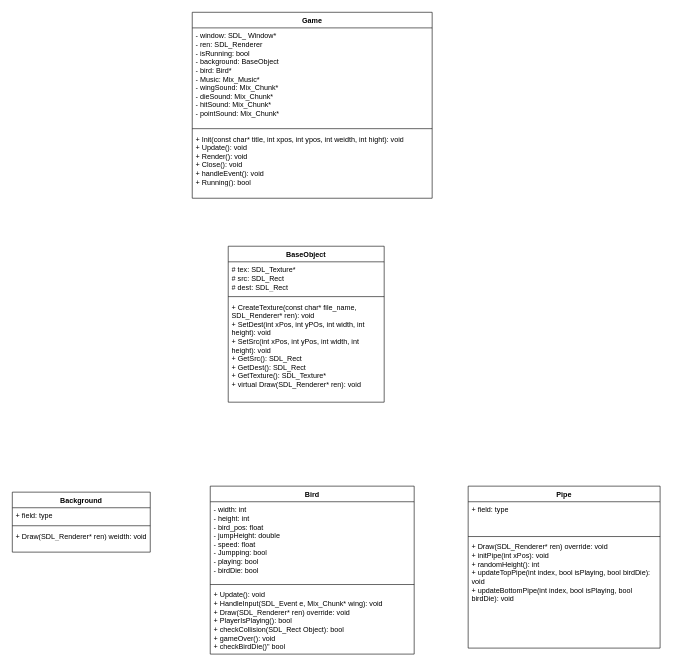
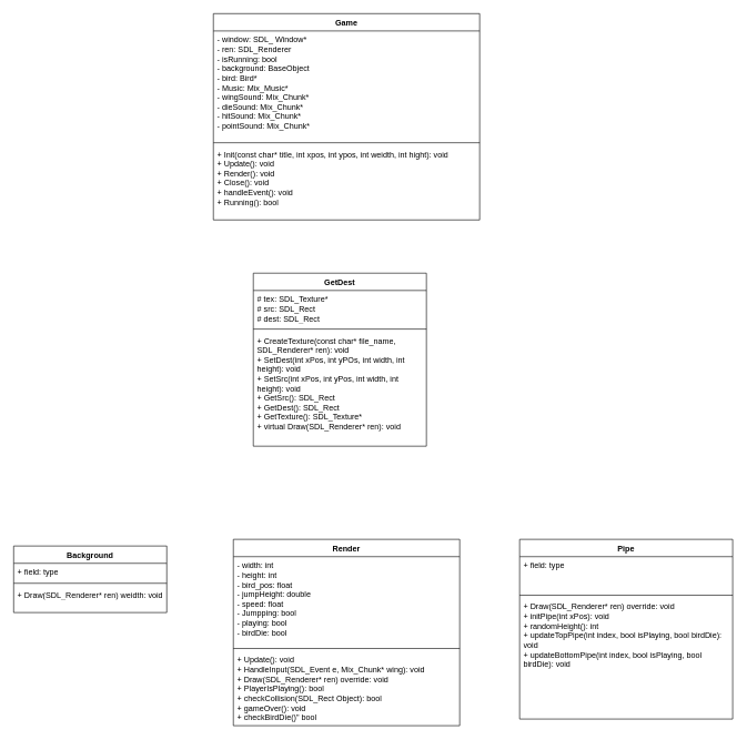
- <mxCell id="2" value="BaseObject" style="swimlane;fontStyle=1;align=center;verticalAlign=top;childLayout=stackLayout;horizontal=1;startSize=26;horizontalStack=0;resizeParent=1;resizeParentMax=0;resizeLast=0;collapsible=1;marginBottom=0;whiteSpace=wrap;html=1;" vertex="1" parent="1"><mxGeometry x="380" y="410" width="260" height="260" as="geometry" /></mxCell>
+ <mxCell id="2" value="GetDest" style="swimlane;fontStyle=1;align=center;verticalAlign=top;childLayout=stackLayout;horizontal=1;startSize=26;horizontalStack=0;resizeParent=1;resizeParentMax=0;resizeLast=0;collapsible=1;marginBottom=0;whiteSpace=wrap;html=1;" vertex="1" parent="1"><mxGeometry x="380" y="410" width="260" height="260" as="geometry" /></mxCell>
- <mxCell id="10" value="Bird" style="swimlane;fontStyle=1;align=center;verticalAlign=top;childLayout=stackLayout;horizontal=1;startSize=26;horizontalStack=0;resizeParent=1;resizeParentMax=0;resizeLast=0;collapsible=1;marginBottom=0;whiteSpace=wrap;html=1;" vertex="1" parent="1"><mxGeometry x="350" y="810" width="340" height="280" as="geometry" /></mxCell>
+ <mxCell id="10" value="Render" style="swimlane;fontStyle=1;align=center;verticalAlign=top;childLayout=stackLayout;horizontal=1;startSize=26;horizontalStack=0;resizeParent=1;resizeParentMax=0;resizeLast=0;collapsible=1;marginBottom=0;whiteSpace=wrap;html=1;" vertex="1" parent="1"><mxGeometry x="350" y="810" width="340" height="280" as="geometry" /></mxCell>
